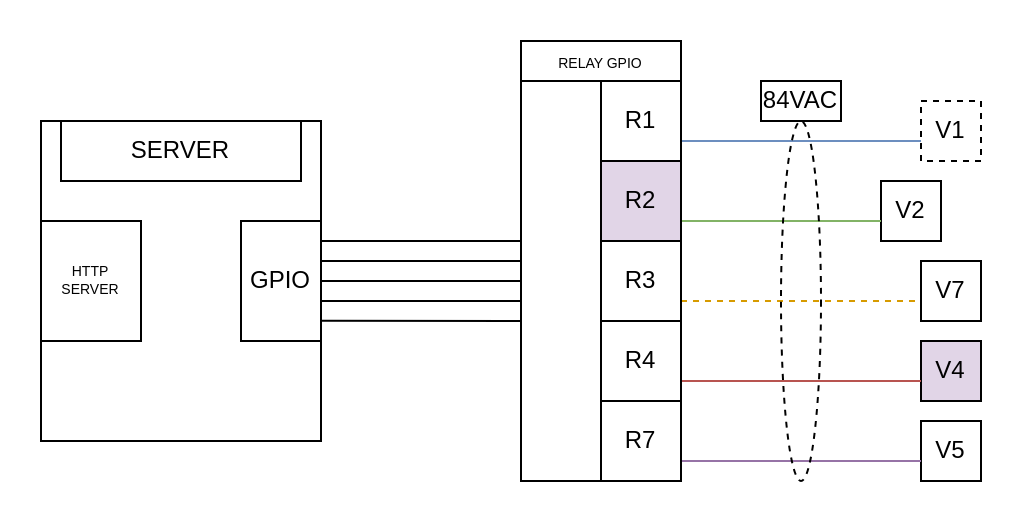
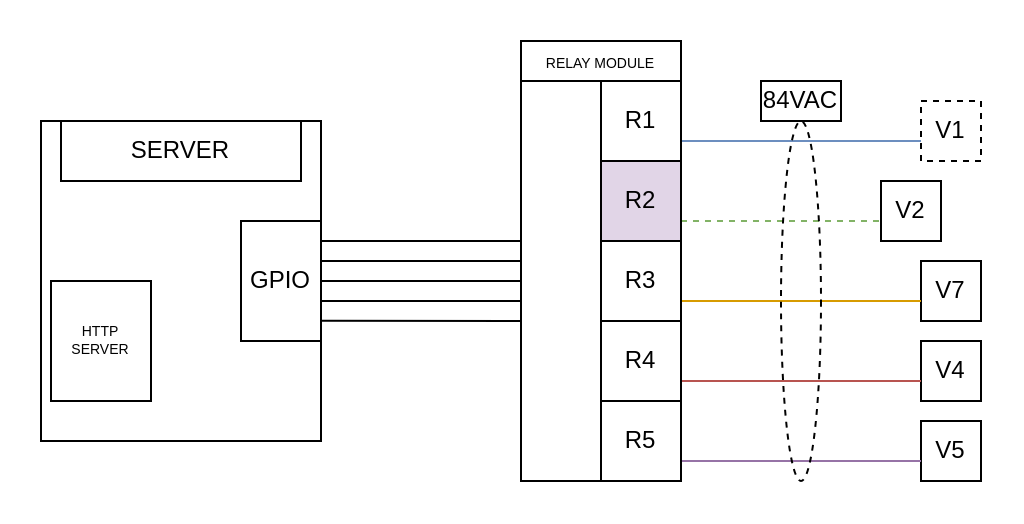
- <mxCell id="28" value="&lt;font style=&quot;font-size: 7px;&quot;&gt;RELAY GPIO&lt;/font&gt;" style="rounded=0;whiteSpace=wrap;html=1;fillColor=none;gradientColor=none;" vertex="1" parent="1"><mxGeometry x="260" y="20" width="80" height="20" as="geometry" /></mxCell>
+ <mxCell id="28" value="&lt;font style=&quot;font-size: 7px;&quot;&gt;RELAY MODULE&lt;/font&gt;" style="rounded=0;whiteSpace=wrap;html=1;fillColor=none;gradientColor=none;" vertex="1" parent="1"><mxGeometry x="260" y="20" width="80" height="20" as="geometry" /></mxCell>
- <mxCell id="13" value="" style="endArrow=none;html=1;rounded=0;exitX=1;exitY=0.75;exitDx=0;exitDy=0;entryX=0;entryY=0.667;entryDx=0;entryDy=0;entryPerimeter=0;fillColor=#d5e8d4;strokeColor=#82b366;" edge="1" parent="1" source="10" target="3"><mxGeometry width="50" height="50" relative="1" as="geometry"><mxPoint x="360" y="130" as="sourcePoint" /><mxPoint x="410" y="80" as="targetPoint" /></mxGeometry></mxCell>
+ <mxCell id="13" value="" style="endArrow=none;html=1;rounded=0;exitX=1;exitY=0.75;exitDx=0;exitDy=0;entryX=0;entryY=0.667;entryDx=0;entryDy=0;entryPerimeter=0;fillColor=#d5e8d4;strokeColor=#82b366;dashed=1;" edge="1" parent="1" source="10" target="3"><mxGeometry width="50" height="50" relative="1" as="geometry"><mxPoint x="360" y="130" as="sourcePoint" /><mxPoint x="410" y="80" as="targetPoint" /></mxGeometry></mxCell>
- <mxCell id="29" value="HTTP SERVER" style="rounded=0;whiteSpace=wrap;html=1;fontSize=7;fillColor=none;gradientColor=none;" vertex="1" parent="1"><mxGeometry x="20" y="110" width="50" height="60" as="geometry" /></mxCell>
+ <mxCell id="29" value="HTTP SERVER" style="rounded=0;whiteSpace=wrap;html=1;fontSize=7;fillColor=none;gradientColor=none;" vertex="1" parent="1"><mxGeometry x="25" y="140" width="50" height="60" as="geometry" /></mxCell>
- <mxCell id="14" value="" style="endArrow=none;html=1;rounded=0;exitX=1;exitY=0.75;exitDx=0;exitDy=0;entryX=0;entryY=0.667;entryDx=0;entryDy=0;entryPerimeter=0;fillColor=#ffe6cc;strokeColor=#d79b00;dashed=1;" edge="1" parent="1" source="9" target="4"><mxGeometry width="50" height="50" relative="1" as="geometry"><mxPoint x="360" y="130" as="sourcePoint" /><mxPoint x="410" y="80" as="targetPoint" /></mxGeometry></mxCell>
+ <mxCell id="14" value="" style="endArrow=none;html=1;rounded=0;exitX=1;exitY=0.75;exitDx=0;exitDy=0;entryX=0;entryY=0.667;entryDx=0;entryDy=0;entryPerimeter=0;fillColor=#ffe6cc;strokeColor=#d79b00;" edge="1" parent="1" source="9" target="4"><mxGeometry width="50" height="50" relative="1" as="geometry"><mxPoint x="360" y="130" as="sourcePoint" /><mxPoint x="410" y="80" as="targetPoint" /></mxGeometry></mxCell>
- <mxCell id="5" value="V4" style="whiteSpace=wrap;html=1;aspect=fixed;fillColor=#e1d5e7;" vertex="1" parent="1"><mxGeometry x="460" y="170" width="30" height="30" as="geometry" /></mxCell>
+ <mxCell id="5" value="V4" style="whiteSpace=wrap;html=1;aspect=fixed;" vertex="1" parent="1"><mxGeometry x="460" y="170" width="30" height="30" as="geometry" /></mxCell>
- <mxCell id="7" value="R7" style="whiteSpace=wrap;html=1;aspect=fixed;" vertex="1" parent="1"><mxGeometry x="300" y="200" width="40" height="40" as="geometry" /></mxCell>
+ <mxCell id="7" value="R5" style="whiteSpace=wrap;html=1;aspect=fixed;" vertex="1" parent="1"><mxGeometry x="300" y="200" width="40" height="40" as="geometry" /></mxCell>
